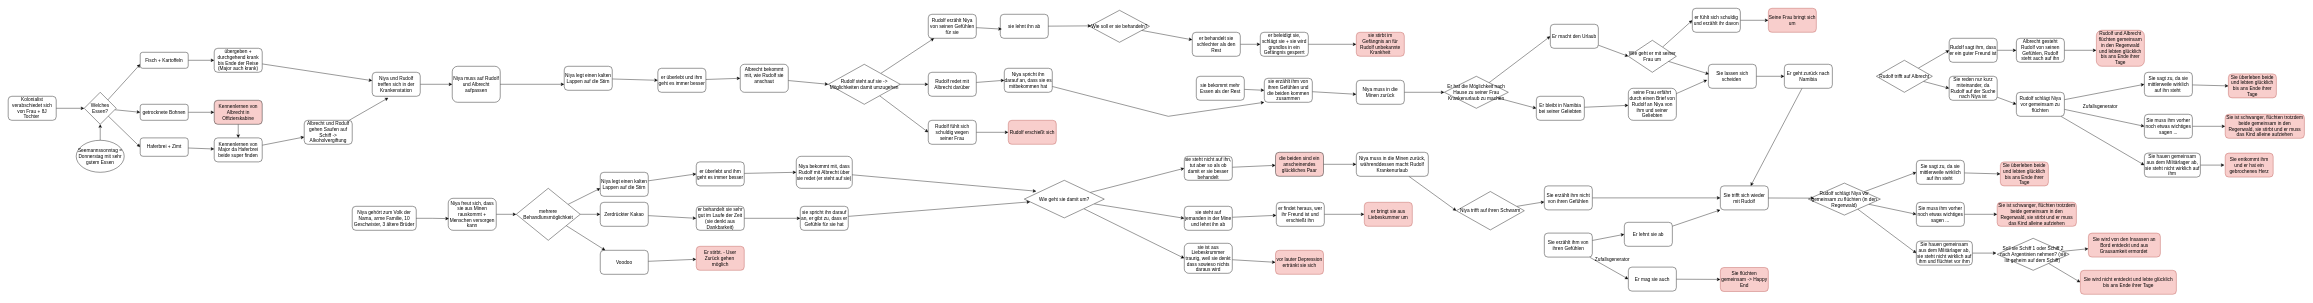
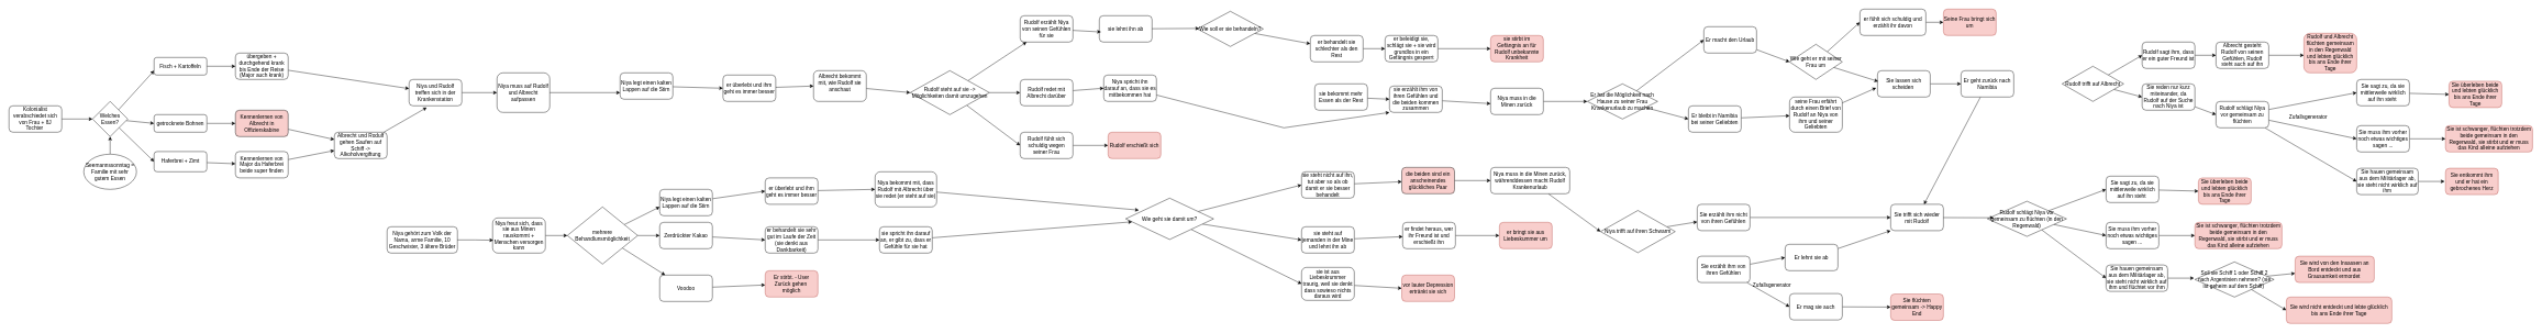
- <mxCell id="113" value="er fühlt sich schuldig und erzählt ihr davon" style="rounded=1;whiteSpace=wrap;html=1;" parent="1" vertex="1"><mxGeometry x="4230" y="20" width="120" height="60" as="geometry" /></mxCell>
+ <mxCell id="113" value="er fühlt sich schuldig und erzählt ihr davon" style="rounded=1;whiteSpace=wrap;html=1;" parent="1" vertex="1"><mxGeometry x="4230" y="20" width="150" height="60" as="geometry" /></mxCell>
- <mxCell id="18" style="edgeStyle=none;rounded=0;orthogonalLoop=1;jettySize=auto;html=1;" parent="1" source="19" target="21" edge="1"><mxGeometry relative="1" as="geometry" /></mxCell>
+ <mxCell id="18" style="edgeStyle=none;rounded=0;orthogonalLoop=1;jettySize=auto;html=1;" parent="1" source="19" target="22" edge="1"><mxGeometry relative="1" as="geometry" /></mxCell>
- <mxCell id="15" value="Seemannssonntag = Donnerstag mit sehr gutem Essen" style="ellipse;whiteSpace=wrap;html=1;" parent="1" vertex="1"><mxGeometry x="190" y="350" width="120" height="80" as="geometry" /></mxCell>
+ <mxCell id="15" value="Seemannssonntag = Familie mit sehr gutem Essen" style="ellipse;whiteSpace=wrap;html=1;" parent="1" vertex="1"><mxGeometry x="190" y="350" width="120" height="80" as="geometry" /></mxCell>
